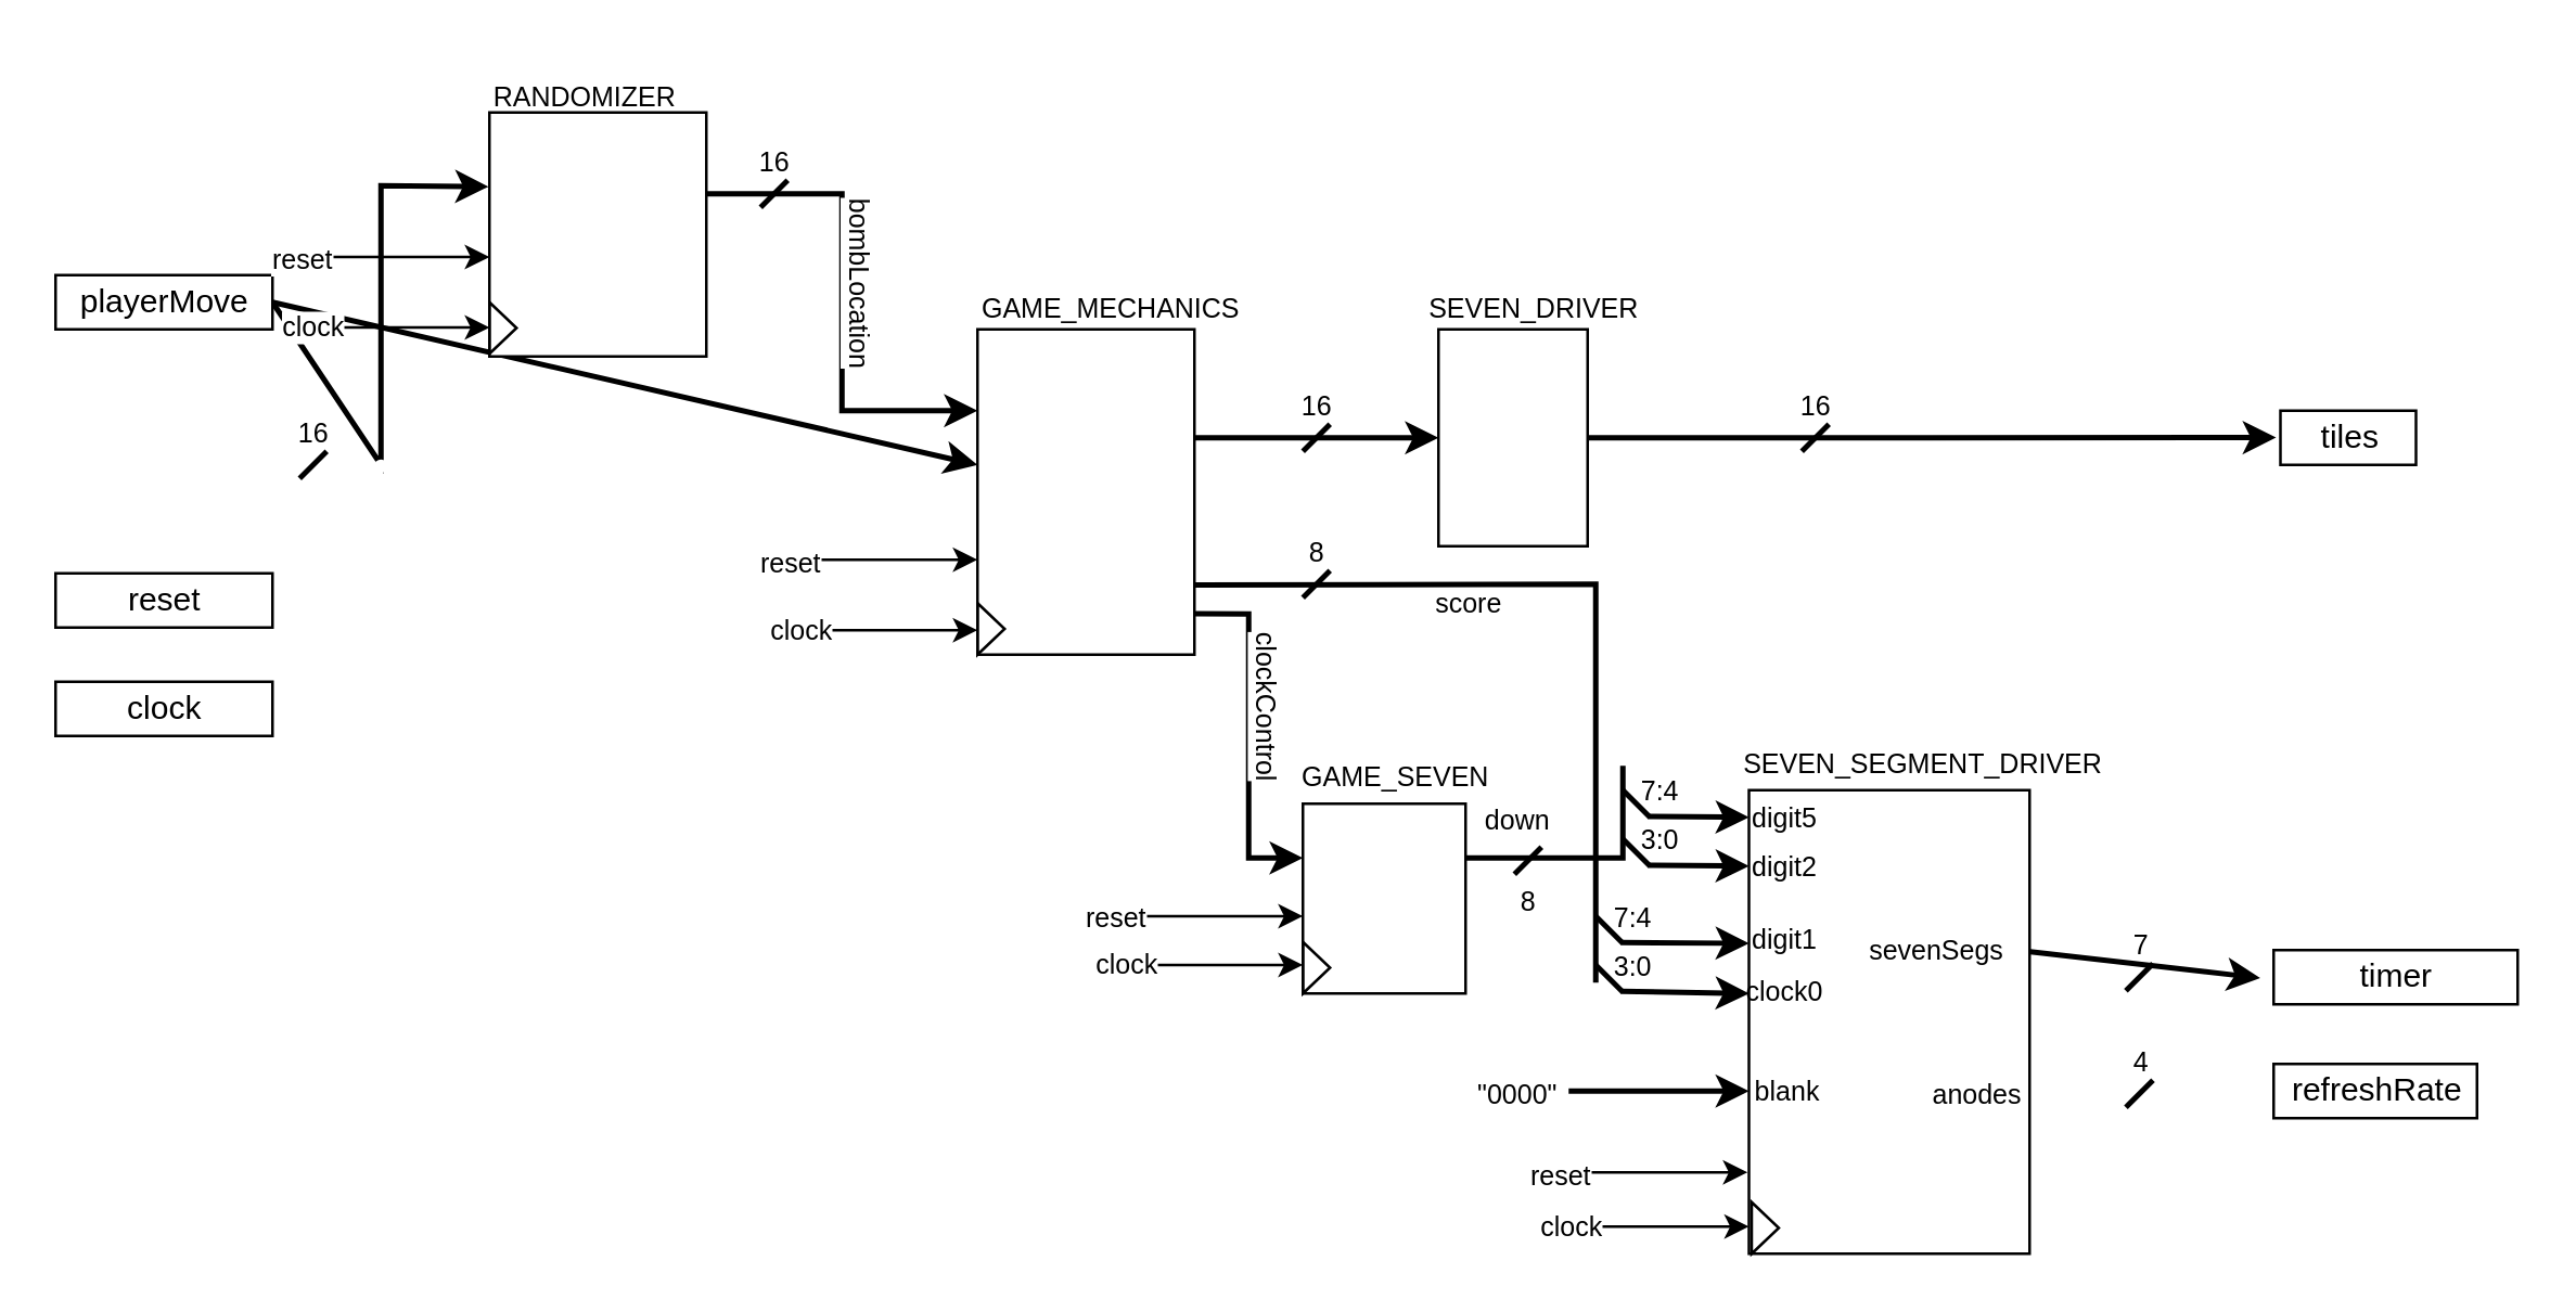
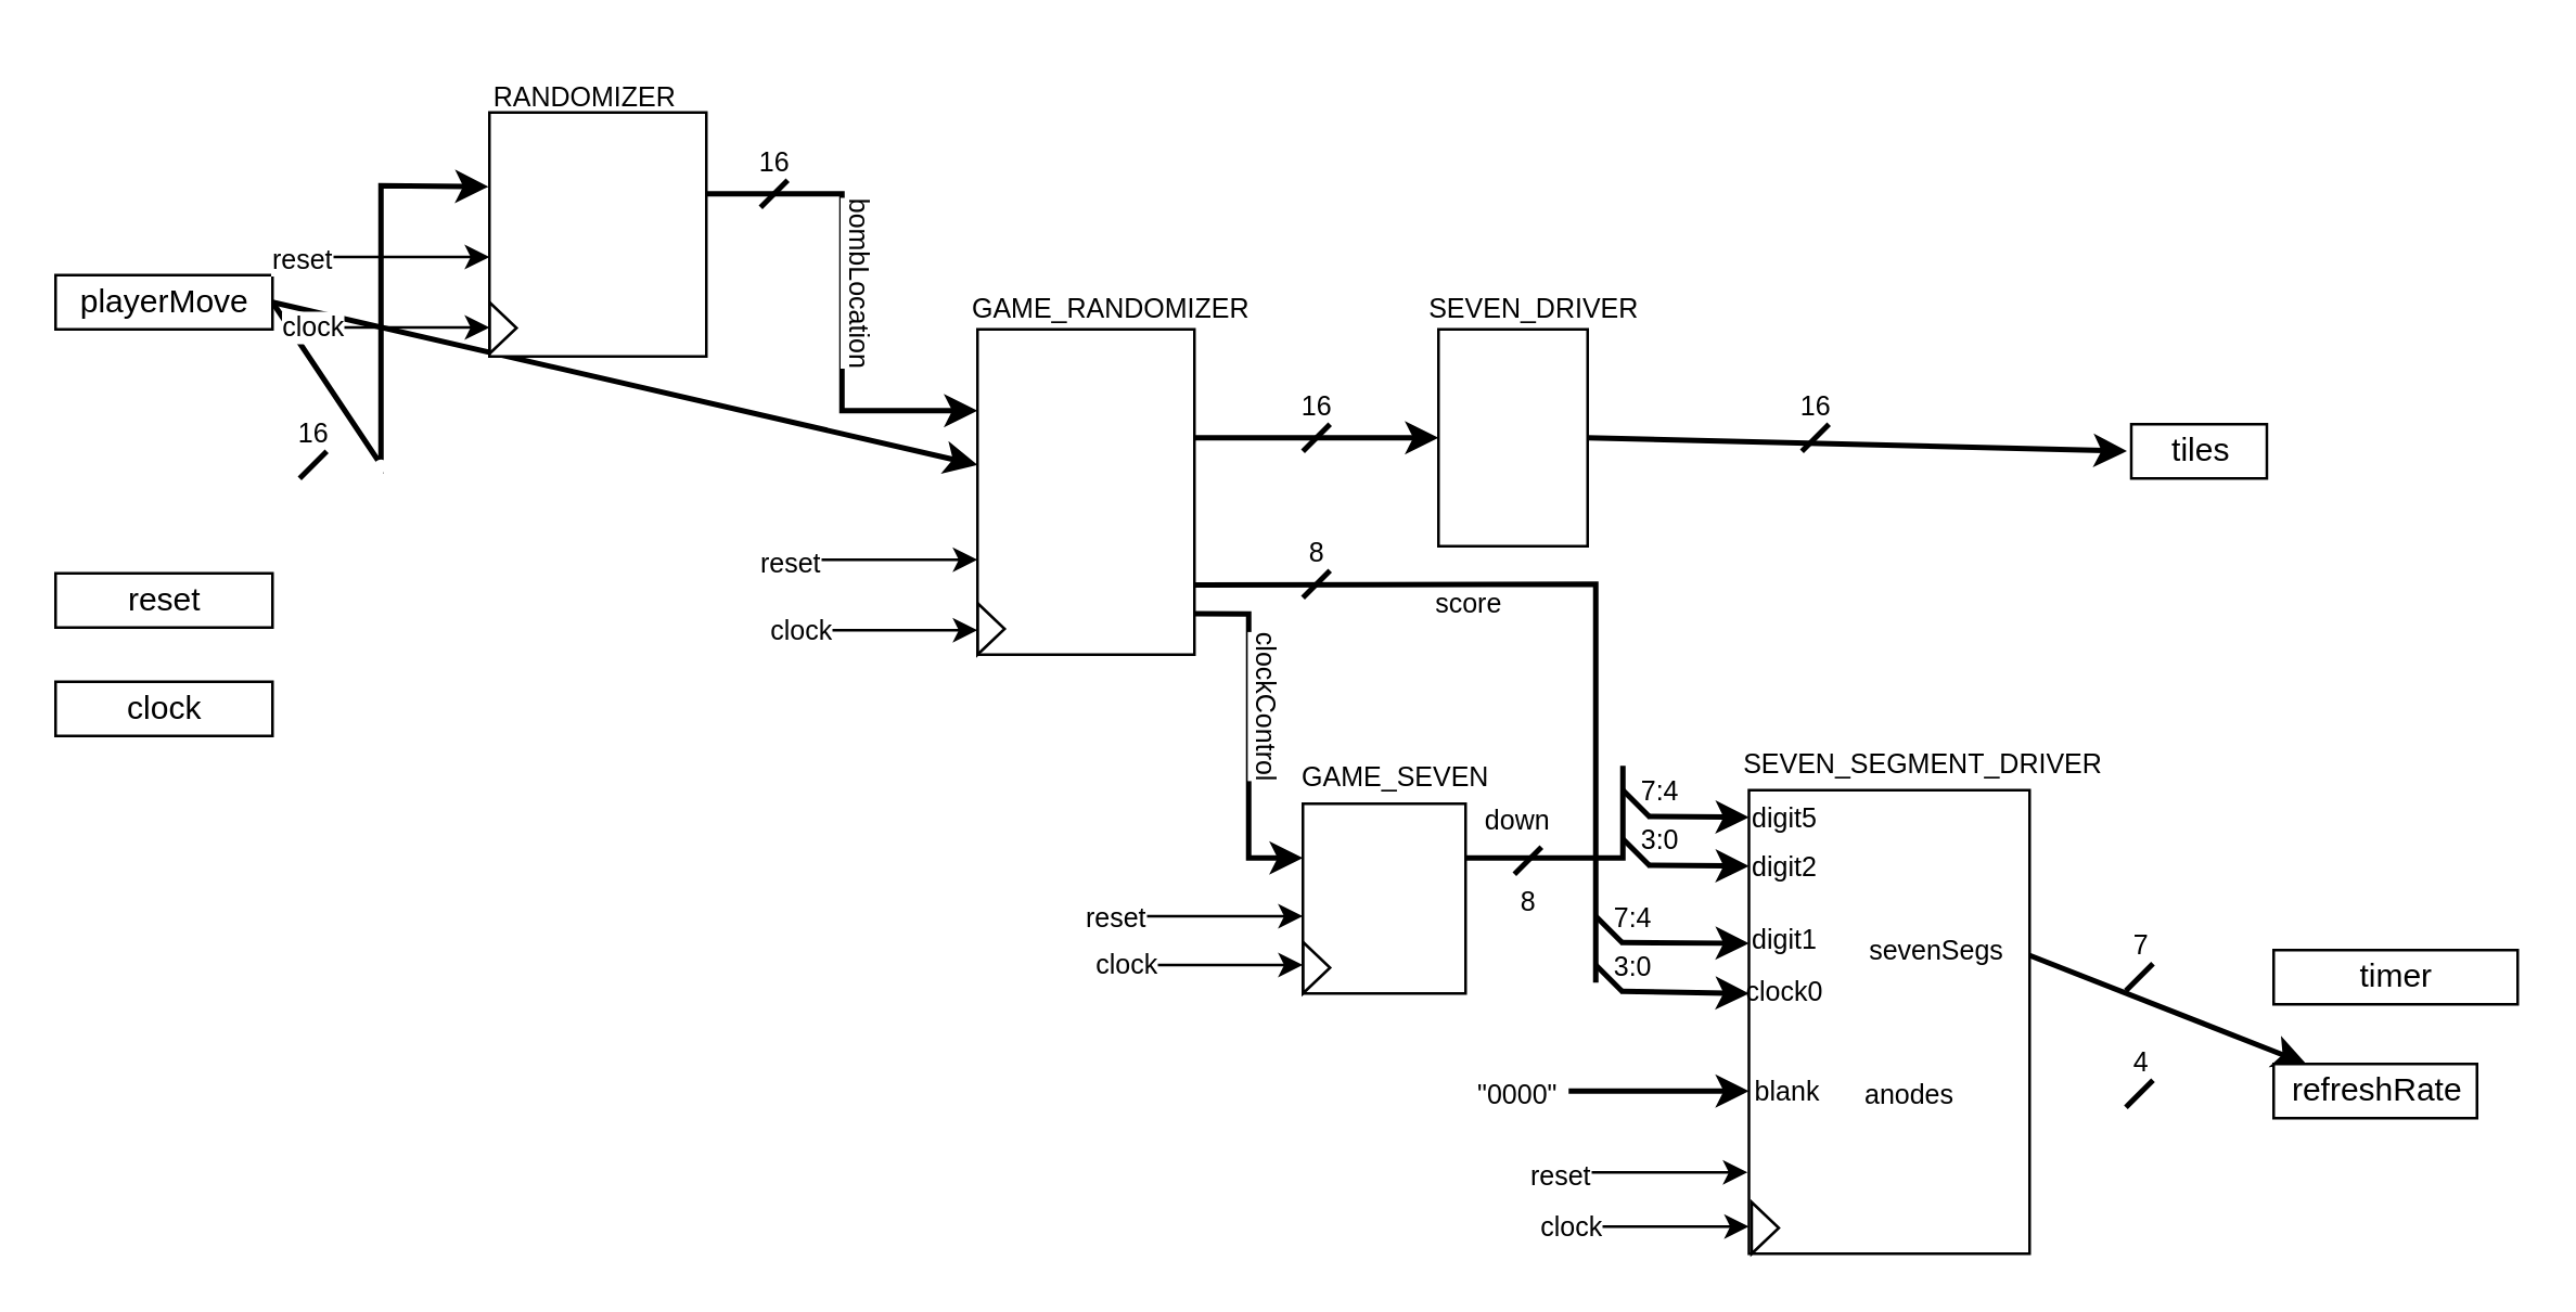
- <mxCell id="74" value="GAME_MECHANICS" style="text;html=1;align=center;verticalAlign=middle;resizable=0;points=[];autosize=1;strokeColor=none;fillColor=none;fontSize=10;" vertex="1" parent="1"><mxGeometry x="349" y="98" width="120" height="30" as="geometry" /></mxCell>
+ <mxCell id="74" value="GAME_RANDOMIZER" style="text;html=1;align=center;verticalAlign=middle;resizable=0;points=[];autosize=1;strokeColor=none;fillColor=none;fontSize=10;" vertex="1" parent="1"><mxGeometry x="349" y="98" width="120" height="30" as="geometry" /></mxCell>
- <mxCell id="5" value="tiles" style="externalPins=0;recursiveResize=0;shadow=0;dashed=0;align=center;html=1;strokeWidth=1;shape=mxgraph.rtl.abstract.entity;container=1;collapsible=0;kind=input;drawPins=0;left=0;right=1;bottom=0;top=0;" parent="1" vertex="1"><mxGeometry x="840.5" y="151" width="50" height="20" as="geometry" /></mxCell>
+ <mxCell id="5" value="tiles" style="externalPins=0;recursiveResize=0;shadow=0;dashed=0;align=center;html=1;strokeWidth=1;shape=mxgraph.rtl.abstract.entity;container=1;collapsible=0;kind=input;drawPins=0;left=0;right=1;bottom=0;top=0;" parent="1" vertex="1"><mxGeometry x="785.5" y="156" width="50" height="20" as="geometry" /></mxCell>
- <mxCell id="13" style="edgeStyle=none;rounded=0;html=1;exitX=1;exitY=0.5;exitDx=0;exitDy=0;entryX=-0.055;entryY=0.514;entryDx=0;entryDy=0;entryPerimeter=0;strokeWidth=2;" edge="1" parent="1" source="15" target="23"><mxGeometry relative="1" as="geometry" /></mxCell>
+ <mxCell id="13" style="edgeStyle=none;rounded=0;html=1;exitX=1;exitY=0.5;exitDx=0;exitDy=0;strokeWidth=2;" edge="1" parent="1" source="15" target="47"><mxGeometry relative="1" as="geometry" /></mxCell>
- <mxCell id="16" value="anodes" style="text;html=1;strokeColor=none;fillColor=none;align=center;verticalAlign=middle;whiteSpace=wrap;rounded=0;strokeWidth=1;fontSize=10;" vertex="1" parent="14"><mxGeometry x="65.5" y="102" width="38" height="19" as="geometry" /></mxCell>
+ <mxCell id="16" value="anodes" style="text;html=1;strokeColor=none;fillColor=none;align=center;verticalAlign=middle;whiteSpace=wrap;rounded=0;strokeWidth=1;fontSize=10;" vertex="1" parent="14"><mxGeometry x="40.5" y="102" width="38" height="19" as="geometry" /></mxCell>
